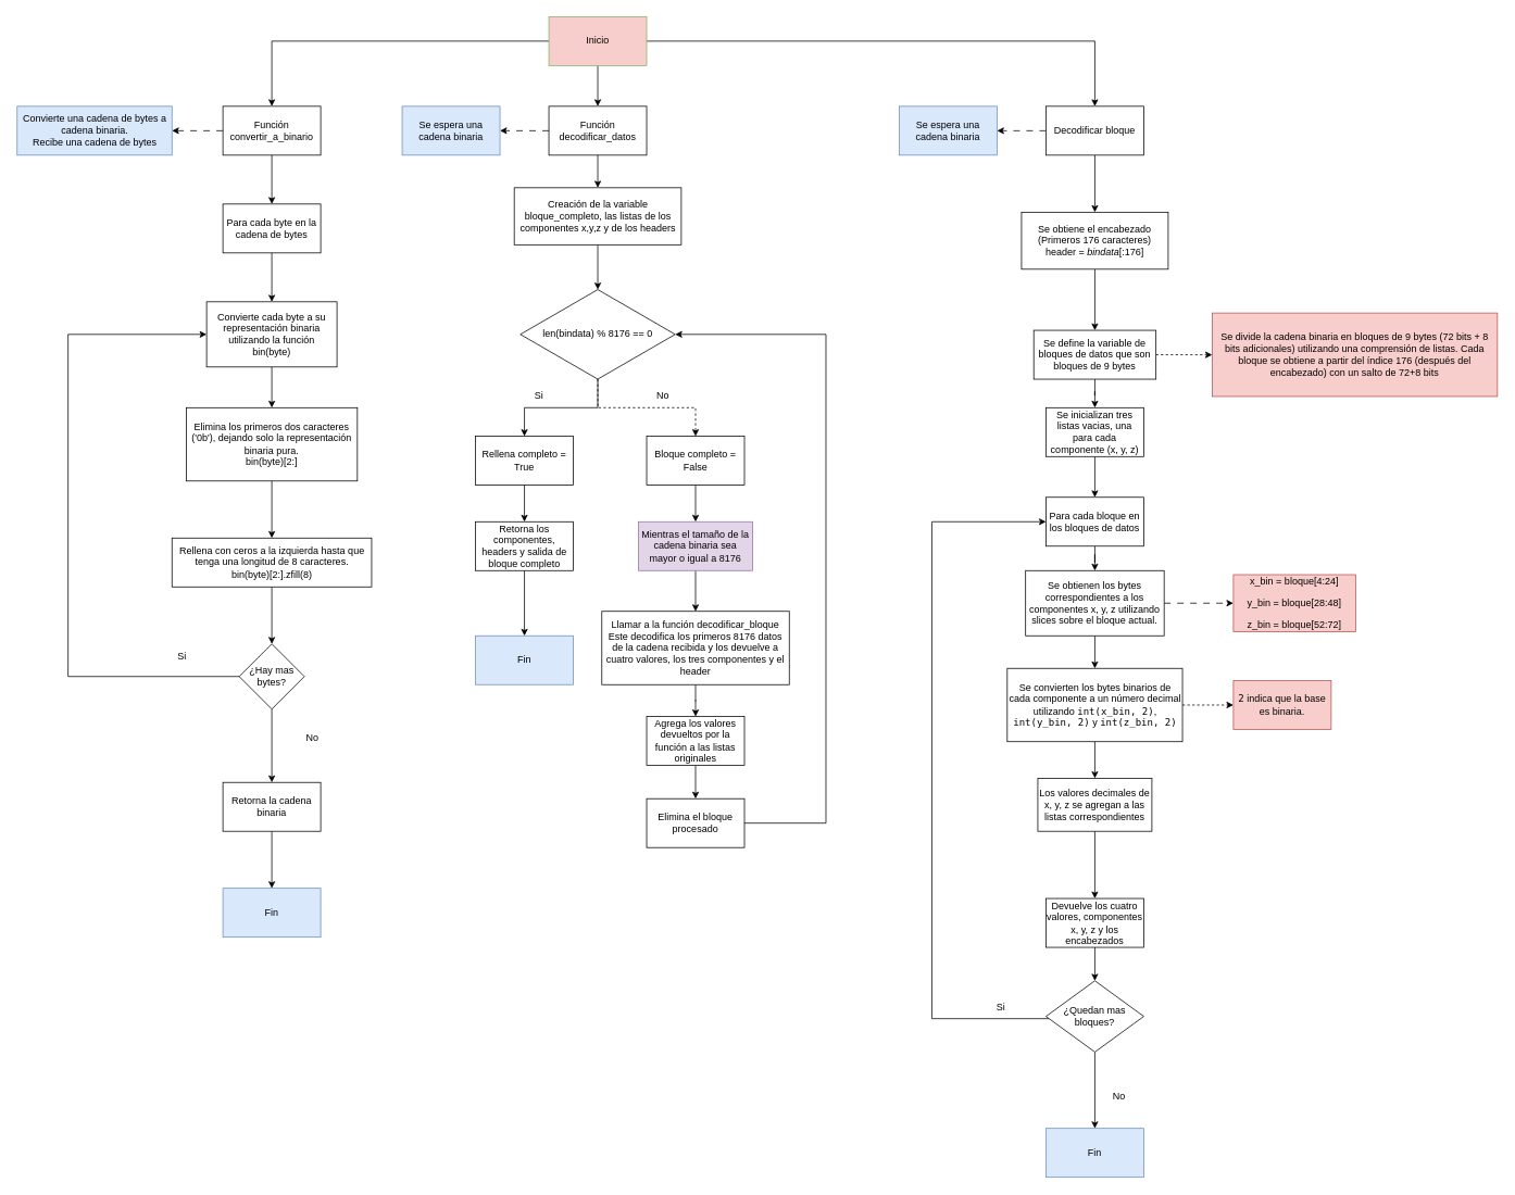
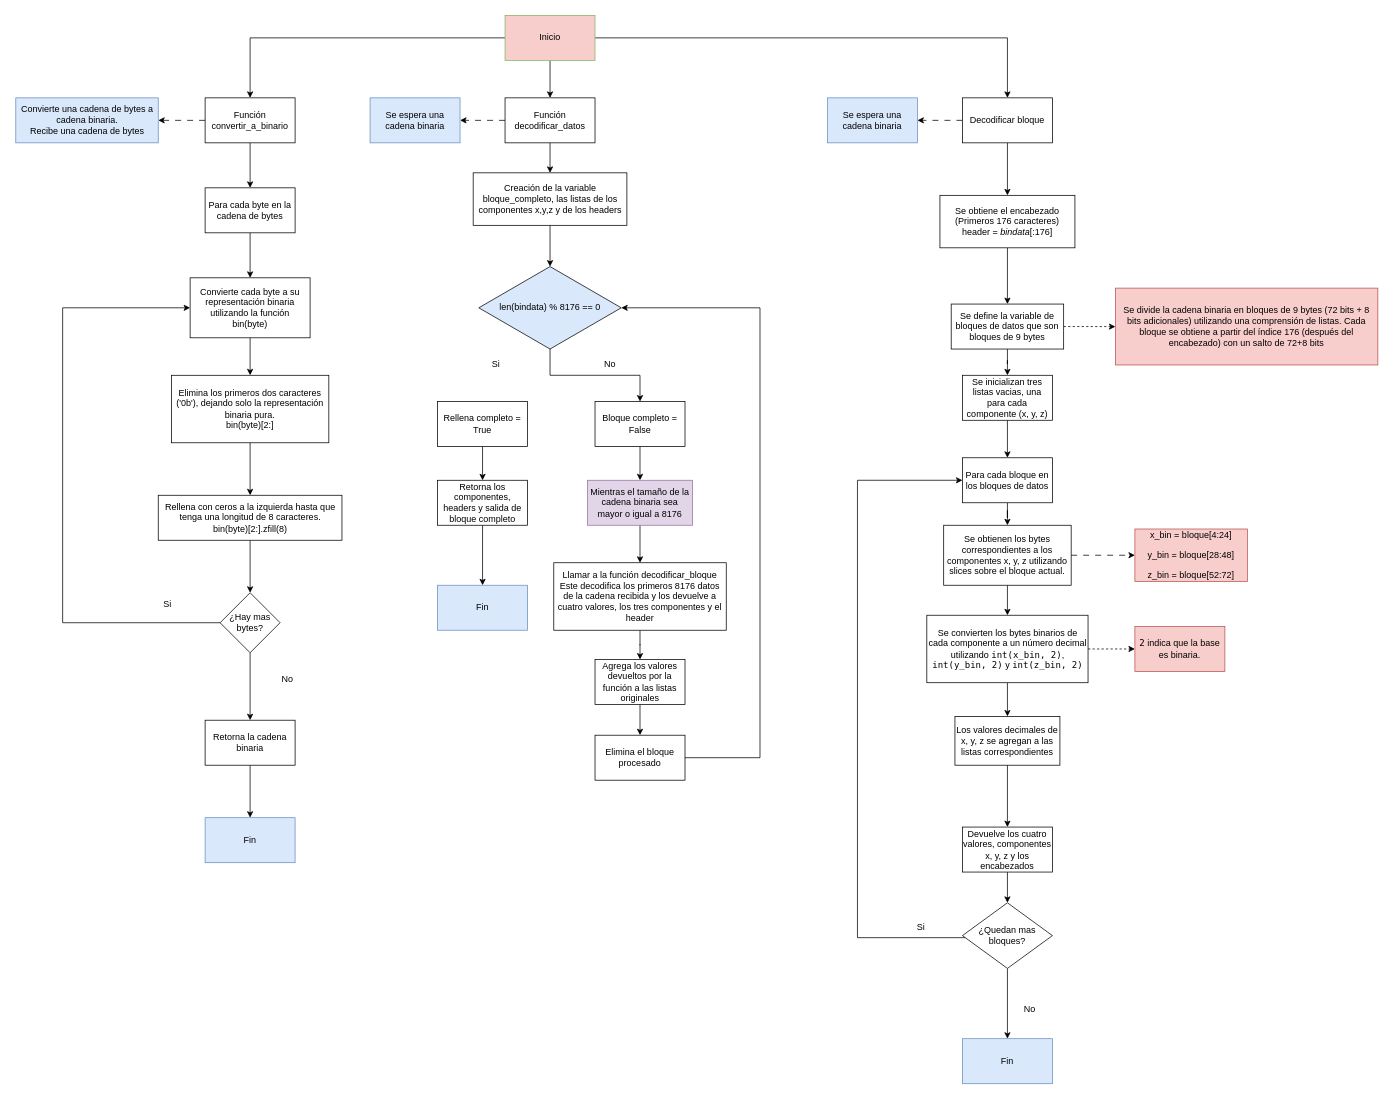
- <mxCell id="34" value="len(bindata) % 8176 == 0" style="rhombus;whiteSpace=wrap;html=1;rounded=0;" vertex="1" parent="1"><mxGeometry x="638" y="355" width="190" height="110" as="geometry" /></mxCell>
+ <mxCell id="34" value="len(bindata) % 8176 == 0" style="rhombus;whiteSpace=wrap;html=1;rounded=0;fillColor=#dae8fc;" vertex="1" parent="1"><mxGeometry x="638" y="355" width="190" height="110" as="geometry" /></mxCell>
- <mxCell id="32" value="" style="edgeStyle=orthogonalEdgeStyle;rounded=0;orthogonalLoop=1;jettySize=auto;html=1;" edge="1" parent="1" source="34" target="36"><mxGeometry relative="1" as="geometry" /></mxCell>
- <mxCell id="33" value="" style="edgeStyle=orthogonalEdgeStyle;rounded=0;orthogonalLoop=1;jettySize=auto;html=1;dashed=1;" edge="1" parent="1" source="34" target="39"><mxGeometry relative="1" as="geometry" /></mxCell>
+ <mxCell id="33" value="" style="edgeStyle=orthogonalEdgeStyle;rounded=0;orthogonalLoop=1;jettySize=auto;html=1;" edge="1" parent="1" source="34" target="39"><mxGeometry relative="1" as="geometry" /></mxCell>
